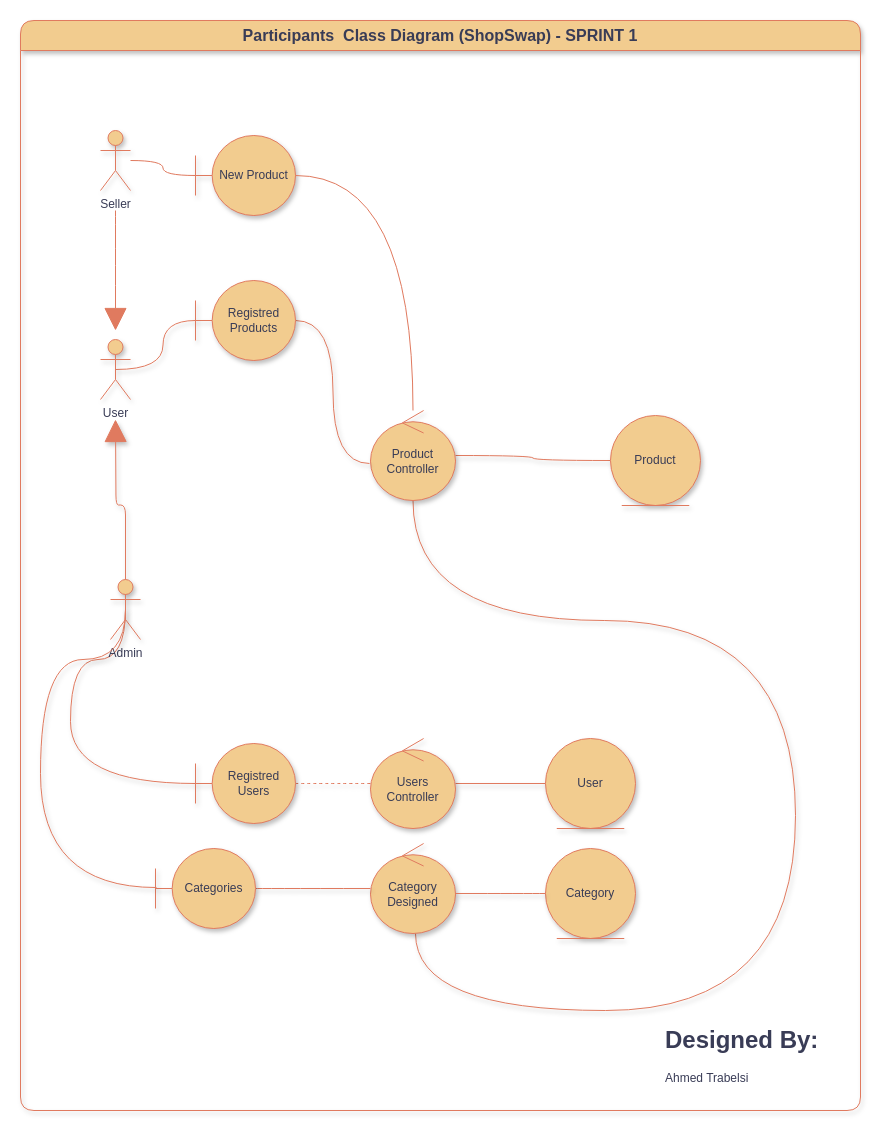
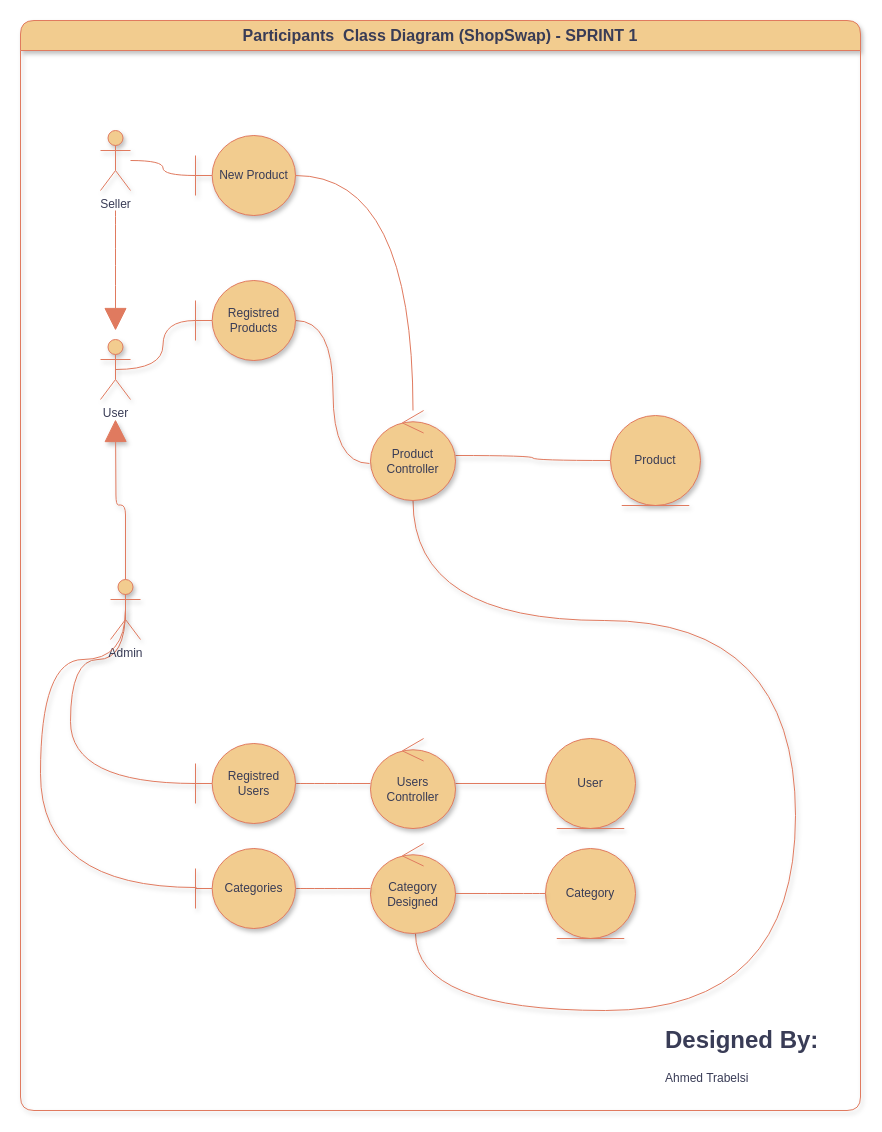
- <mxCell id="8" style="edgeStyle=orthogonalEdgeStyle;orthogonalLoop=1;jettySize=auto;html=1;strokeColor=#E07A5F;fontColor=default;fillColor=#F2CC8F;curved=1;endArrow=none;endFill=0;shadow=1;labelBackgroundColor=none;dashed=1;" parent="1" source="24" target="13" edge="1"><mxGeometry relative="1" as="geometry" /></mxCell>
+ <mxCell id="8" style="edgeStyle=orthogonalEdgeStyle;orthogonalLoop=1;jettySize=auto;html=1;strokeColor=#E07A5F;fontColor=default;fillColor=#F2CC8F;curved=1;endArrow=none;endFill=0;shadow=1;labelBackgroundColor=none;" parent="1" source="24" target="13" edge="1"><mxGeometry relative="1" as="geometry" /></mxCell>
- <mxCell id="19" value="Categories" style="shape=umlBoundary;whiteSpace=wrap;html=1;strokeColor=#E07A5F;fontColor=#393C56;fillColor=#F2CC8F;rounded=1;shadow=1;labelBackgroundColor=none;" parent="16" vertex="1"><mxGeometry x="135" y="828" width="100" height="80" as="geometry" /></mxCell>
+ <mxCell id="19" value="Categories" style="shape=umlBoundary;whiteSpace=wrap;html=1;strokeColor=#E07A5F;fontColor=#393C56;fillColor=#F2CC8F;rounded=1;shadow=1;labelBackgroundColor=none;" parent="16" vertex="1"><mxGeometry x="175" y="828" width="100" height="80" as="geometry" /></mxCell>
